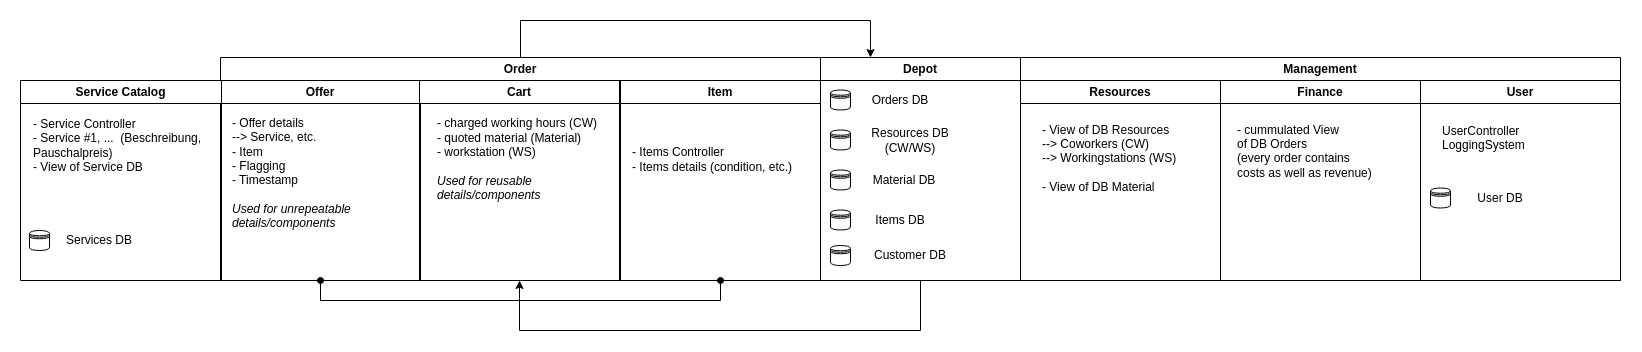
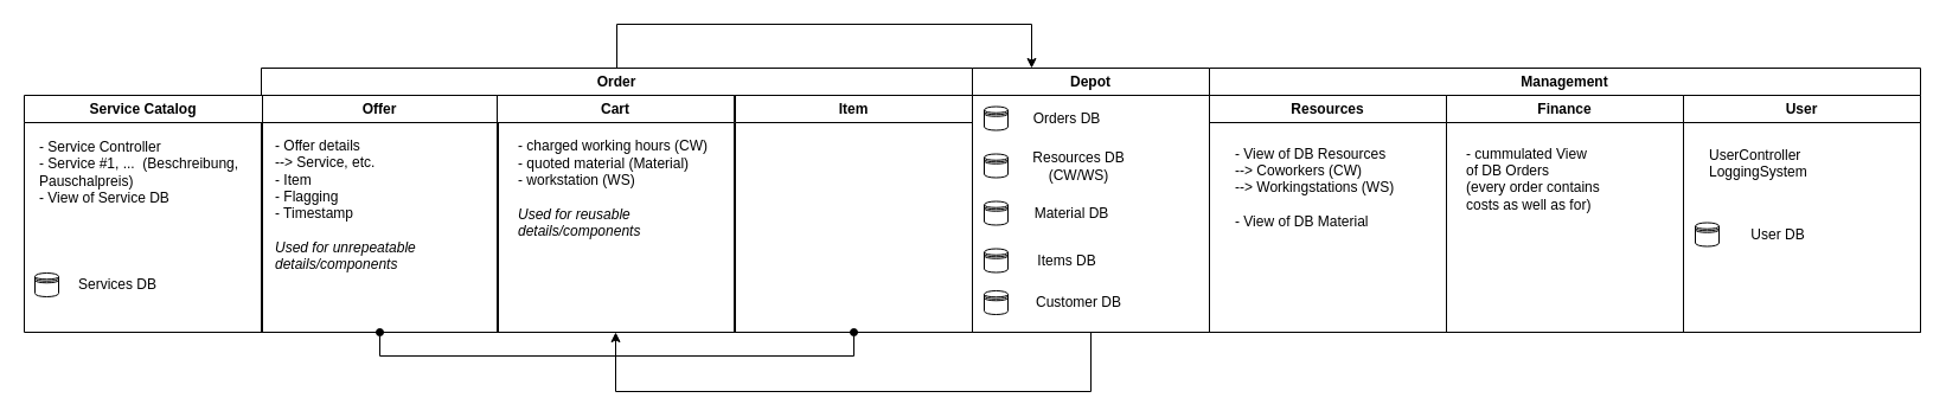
- <mxCell id="26" value="- Items Controller&lt;div&gt;- Items details (condition, etc.)&lt;/div&gt;" style="text;html=1;align=left;verticalAlign=middle;resizable=0;points=[];autosize=1;strokeColor=none;fillColor=none;" parent="25" vertex="1"><mxGeometry x="10" y="58.5" width="180" height="40" as="geometry" /></mxCell>
- <mxCell id="5" value="- cummulated View&amp;nbsp;&lt;div&gt;of&amp;nbsp;&lt;span style=&quot;background-color: initial;&quot;&gt;DB Orders&amp;nbsp;&lt;/span&gt;&lt;/div&gt;&lt;div&gt;&lt;span style=&quot;background-color: initial;&quot;&gt;(every order&amp;nbsp;&lt;/span&gt;&lt;span style=&quot;background-color: initial;&quot;&gt;contains&amp;nbsp;&lt;/span&gt;&lt;/div&gt;&lt;div&gt;&lt;span style=&quot;background-color: initial;&quot;&gt;costs&amp;nbsp;&lt;/span&gt;&lt;span style=&quot;background-color: initial;&quot;&gt;as&amp;nbsp;&lt;/span&gt;&lt;span style=&quot;background-color: initial;&quot;&gt;well as revenue)&lt;/span&gt;&lt;/div&gt;&lt;div&gt;&lt;div&gt;&lt;br&gt;&lt;/div&gt;&lt;/div&gt;" style="text;html=1;align=left;verticalAlign=middle;resizable=0;points=[];autosize=1;strokeColor=none;fillColor=none;" parent="4" vertex="1"><mxGeometry x="15" y="32.5" width="160" height="90" as="geometry" /></mxCell>
+ <mxCell id="5" value="- cummulated View&amp;nbsp;&lt;div&gt;of&amp;nbsp;&lt;span style=&quot;background-color: initial;&quot;&gt;DB Orders&amp;nbsp;&lt;/span&gt;&lt;/div&gt;&lt;div&gt;&lt;span style=&quot;background-color: initial;&quot;&gt;(every order&amp;nbsp;&lt;/span&gt;&lt;span style=&quot;background-color: initial;&quot;&gt;contains&amp;nbsp;&lt;/span&gt;&lt;/div&gt;&lt;div&gt;&lt;span style=&quot;background-color: initial;&quot;&gt;costs&amp;nbsp;&lt;/span&gt;&lt;span style=&quot;background-color: initial;&quot;&gt;as&amp;nbsp;&lt;/span&gt;&lt;span style=&quot;background-color: initial;&quot;&gt;well as for)&lt;/span&gt;&lt;/div&gt;&lt;div&gt;&lt;div&gt;&lt;br&gt;&lt;/div&gt;&lt;/div&gt;" style="text;html=1;align=left;verticalAlign=middle;resizable=0;points=[];autosize=1;strokeColor=none;fillColor=none;" parent="4" vertex="1"><mxGeometry x="15" y="32.5" width="160" height="90" as="geometry" /></mxCell>
